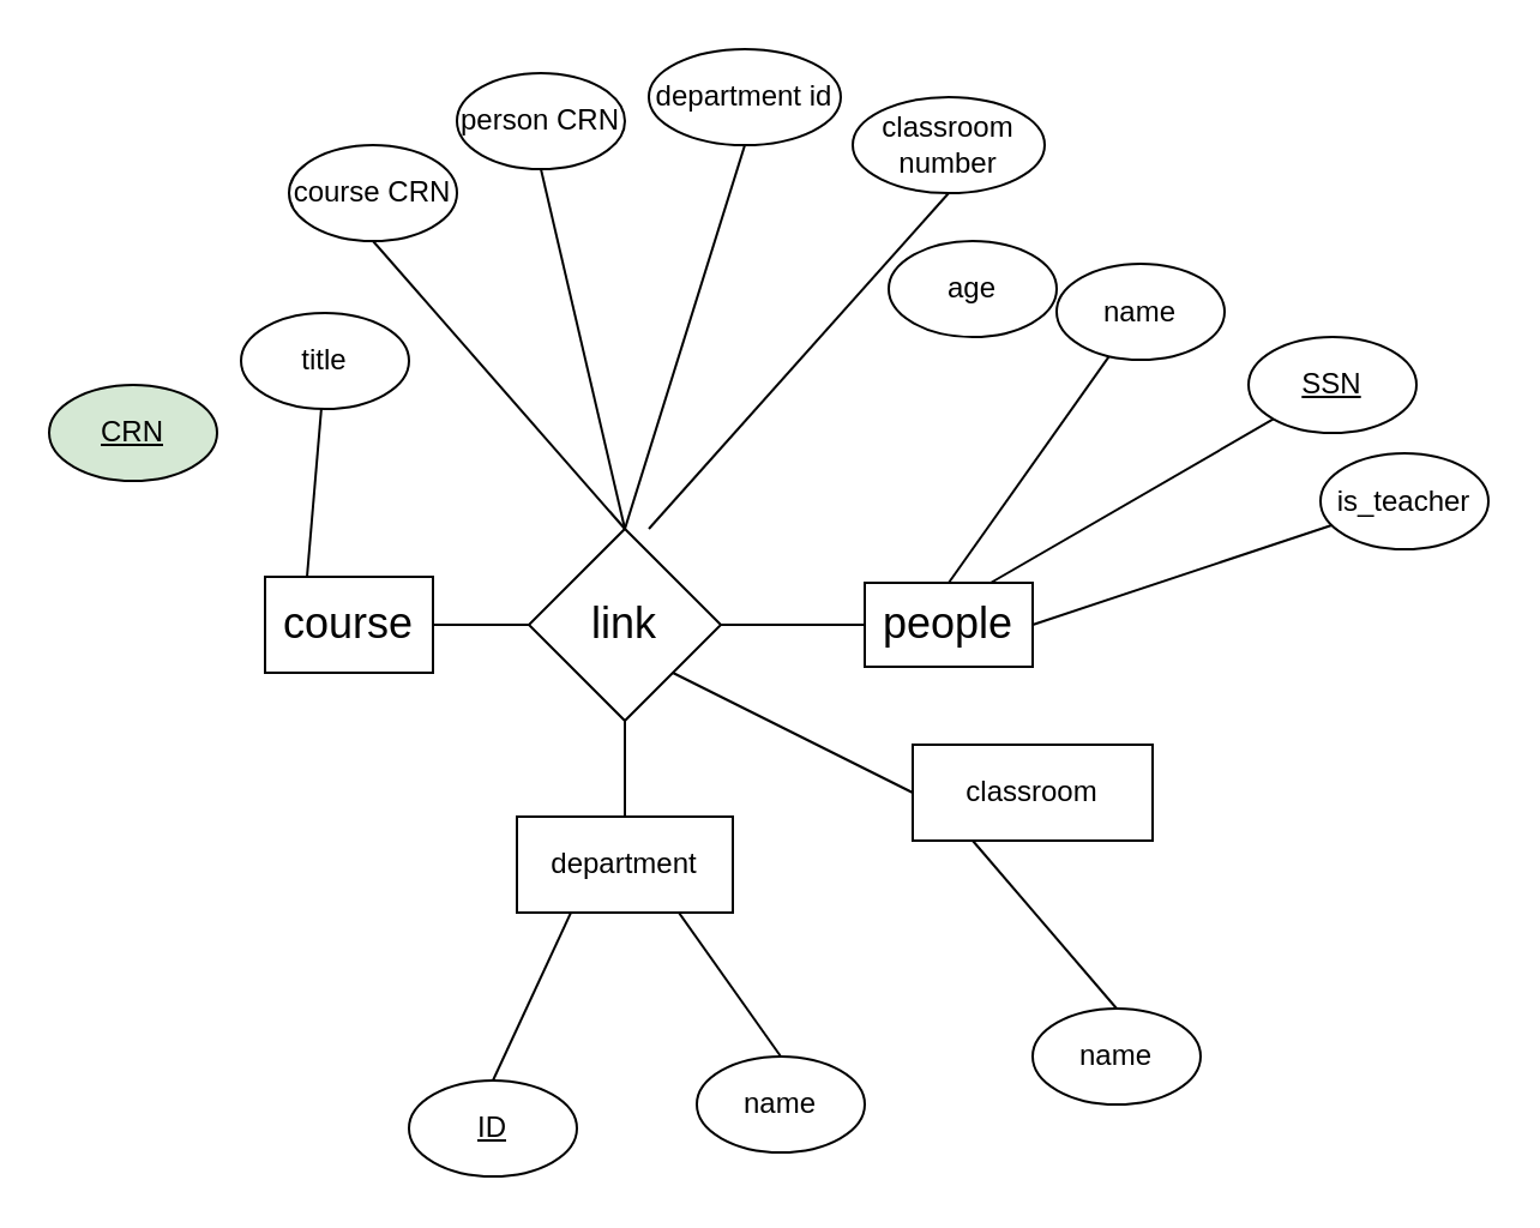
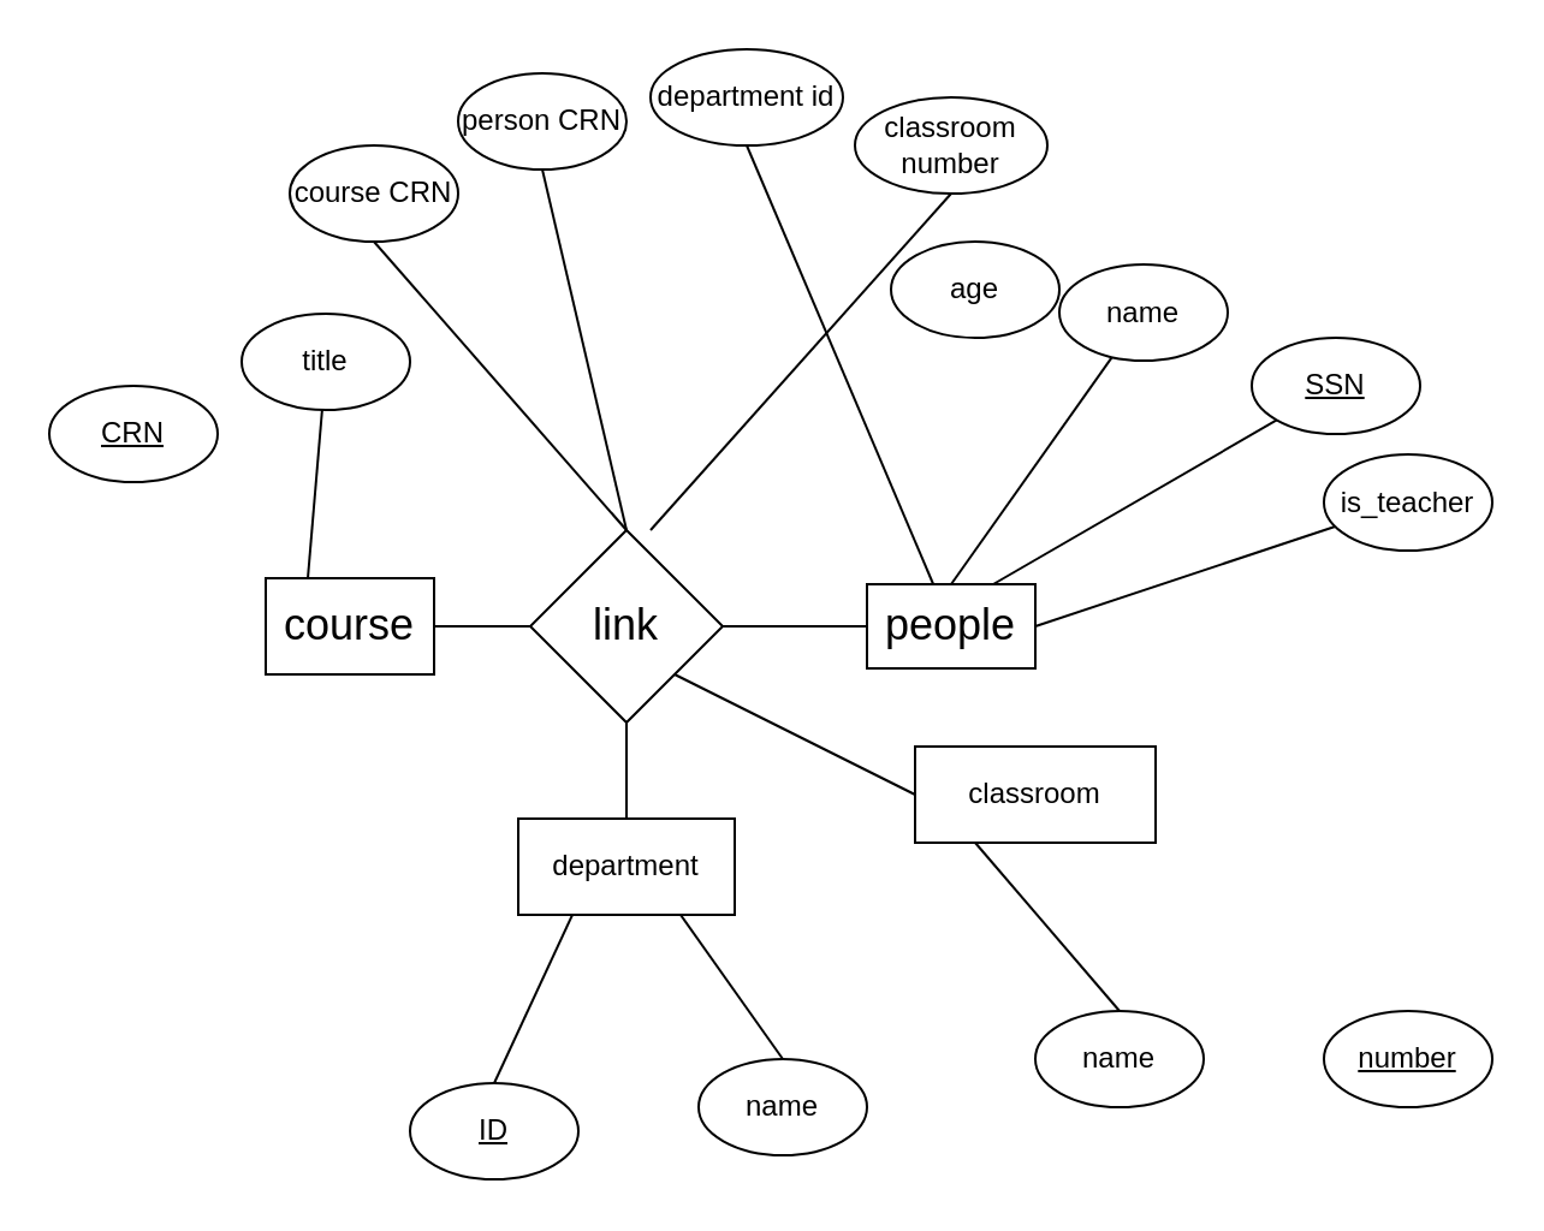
- <mxCell id="28" value="" style="endArrow=none;html=1;rounded=0;entryX=0.5;entryY=0;entryDx=0;entryDy=0;exitX=0.5;exitY=1;exitDx=0;exitDy=0;" edge="1" parent="1" source="29" target="7"><mxGeometry width="50" height="50" relative="1" as="geometry"><mxPoint x="380" y="104.75" as="sourcePoint" /><mxPoint x="330" y="214.75" as="targetPoint" /></mxGeometry></mxCell>
+ <mxCell id="28" value="" style="endArrow=none;html=1;rounded=0;exitX=0.5;exitY=1;exitDx=0;exitDy=0;" edge="1" parent="1" source="29" target="10"><mxGeometry width="50" height="50" relative="1" as="geometry"><mxPoint x="380" y="104.75" as="sourcePoint" /><mxPoint x="330" y="214.75" as="targetPoint" /></mxGeometry></mxCell>
- <mxCell id="2" value="CRN" style="ellipse;whiteSpace=wrap;html=1;fontStyle=4;fillColor=#d5e8d4;" vertex="1" parent="1"><mxGeometry x="20" y="160" width="70" height="40" as="geometry" /></mxCell>
+ <mxCell id="2" value="CRN" style="ellipse;whiteSpace=wrap;html=1;fontStyle=4" vertex="1" parent="1"><mxGeometry x="20" y="160" width="70" height="40" as="geometry" /></mxCell>
+ <mxCell id="33" value="&lt;u&gt;number&lt;/u&gt;" style="ellipse;whiteSpace=wrap;html=1;" vertex="1" parent="1"><mxGeometry x="550" y="420" width="70" height="40" as="geometry" /></mxCell>
